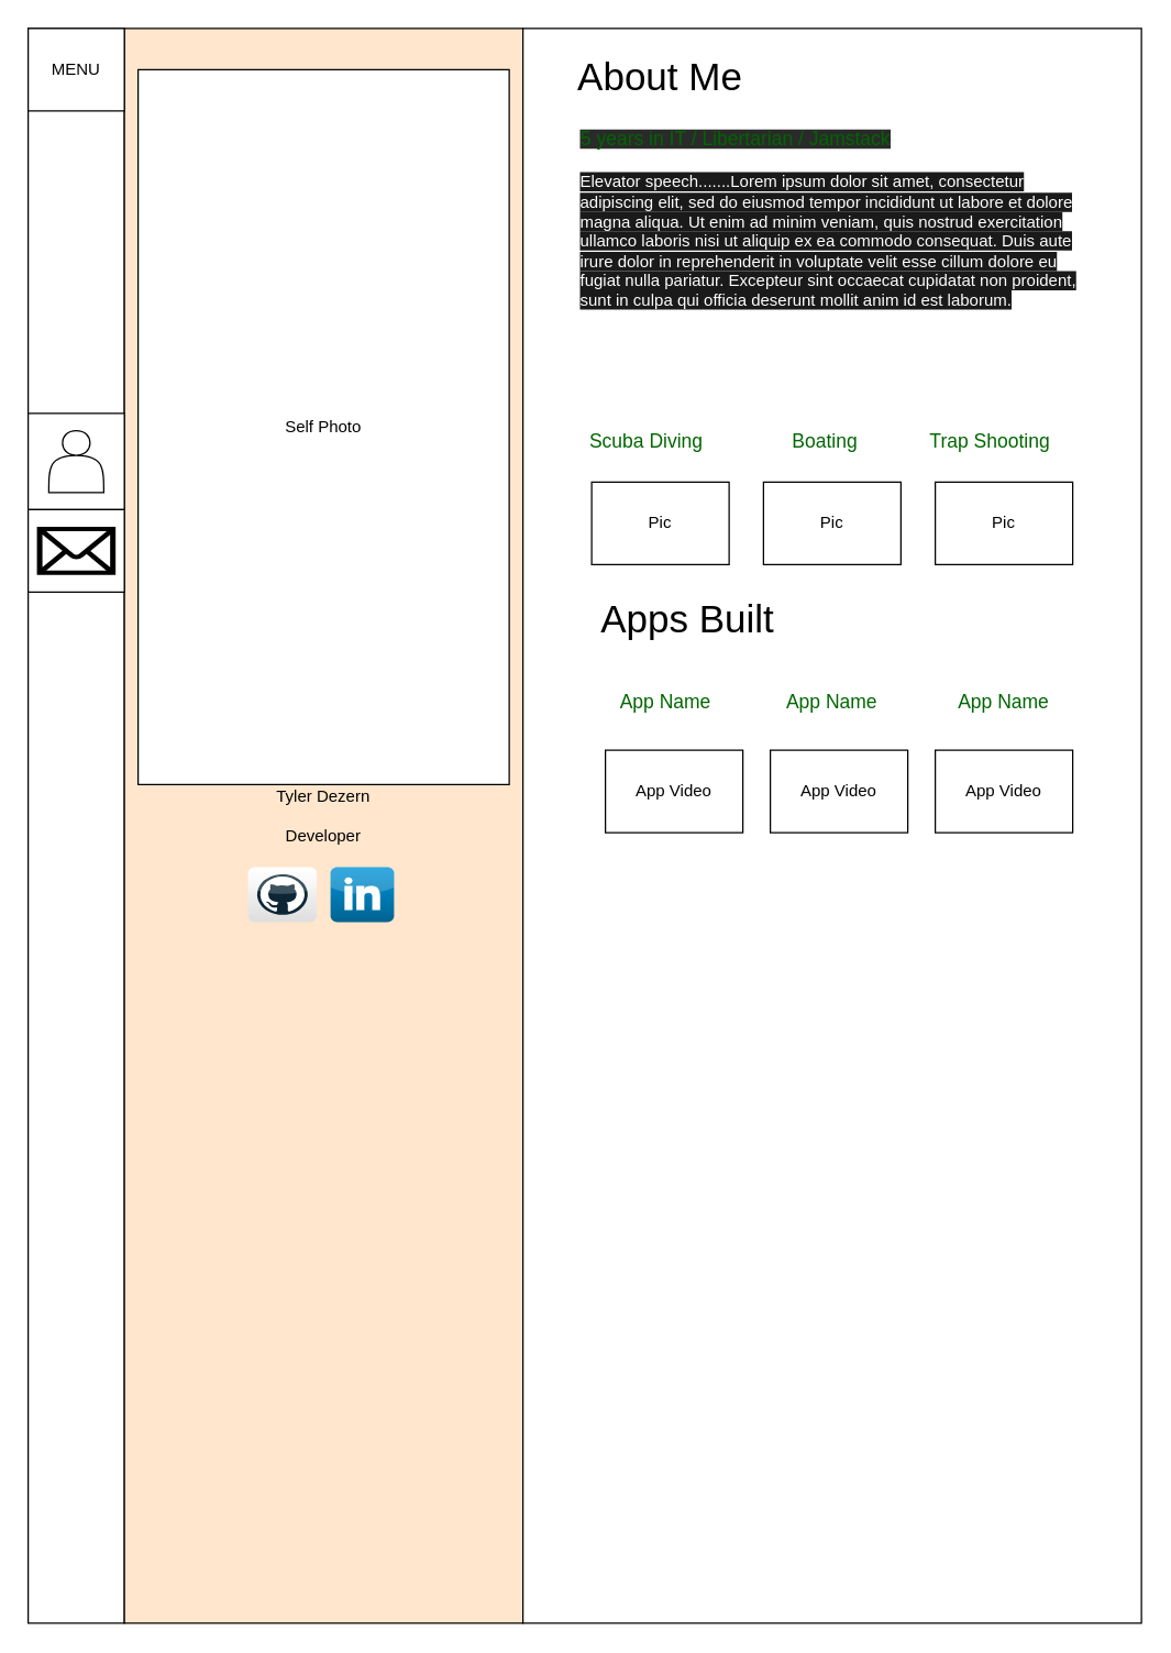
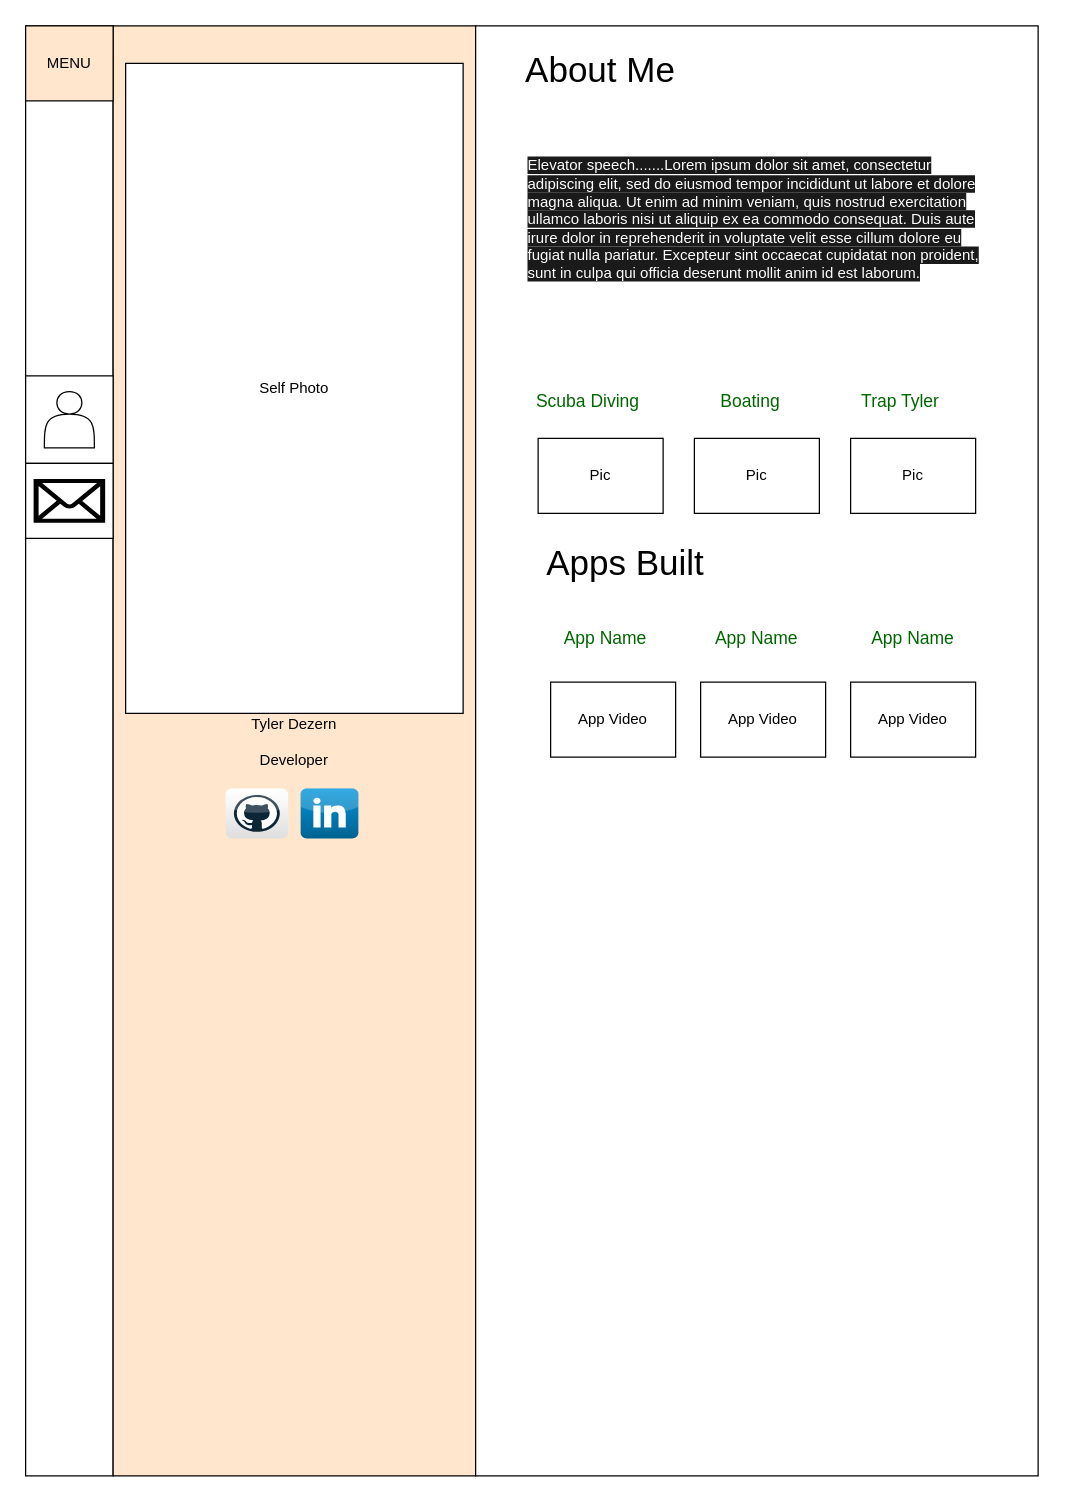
- <mxCell id="4" value="MENU" style="rounded=0;whiteSpace=wrap;html=1;" vertex="1" parent="1"><mxGeometry width="70" height="60" as="geometry" x="20" y="20" /></mxCell>
+ <mxCell id="4" value="MENU" style="rounded=0;whiteSpace=wrap;html=1;fillColor=#ffe6cc;" vertex="1" parent="1"><mxGeometry width="70" height="60" as="geometry" x="20" y="20" /></mxCell>
- <mxCell id="13" value="&lt;span style=&quot;font-family: &amp;#34;helvetica&amp;#34; ; font-style: normal ; font-weight: 400 ; letter-spacing: normal ; text-align: center ; text-indent: 0px ; text-transform: none ; word-spacing: 0px ; background-color: rgb(42 , 42 , 42) ; float: none ; display: inline&quot;&gt;&lt;font color=&quot;#006600&quot; style=&quot;font-size: 14px&quot;&gt;5 years in IT / Libertarian / Jamstack&lt;/font&gt;&lt;/span&gt;" style="text;html=1;strokeColor=none;fillColor=none;align=center;verticalAlign=middle;whiteSpace=wrap;rounded=0;" vertex="1" parent="1"><mxGeometry x="410" y="80" width="250" height="40" as="geometry" /></mxCell>
- <mxCell id="18" value="&lt;font color=&quot;#006600&quot; face=&quot;helvetica&quot;&gt;&lt;span style=&quot;font-size: 14px&quot;&gt;Trap Shooting&lt;/span&gt;&lt;/font&gt;" style="text;html=1;strokeColor=none;fillColor=none;align=center;verticalAlign=middle;whiteSpace=wrap;rounded=0;" vertex="1" parent="1"><mxGeometry x="670" y="300" width="100" height="40" as="geometry" /></mxCell>
+ <mxCell id="18" value="&lt;font color=&quot;#006600&quot; face=&quot;helvetica&quot;&gt;&lt;span style=&quot;font-size: 14px&quot;&gt;Trap Tyler&lt;/span&gt;&lt;/font&gt;" style="text;html=1;strokeColor=none;fillColor=none;align=center;verticalAlign=middle;whiteSpace=wrap;rounded=0;" vertex="1" parent="1"><mxGeometry x="670" y="300" width="100" height="40" as="geometry" /></mxCell>
